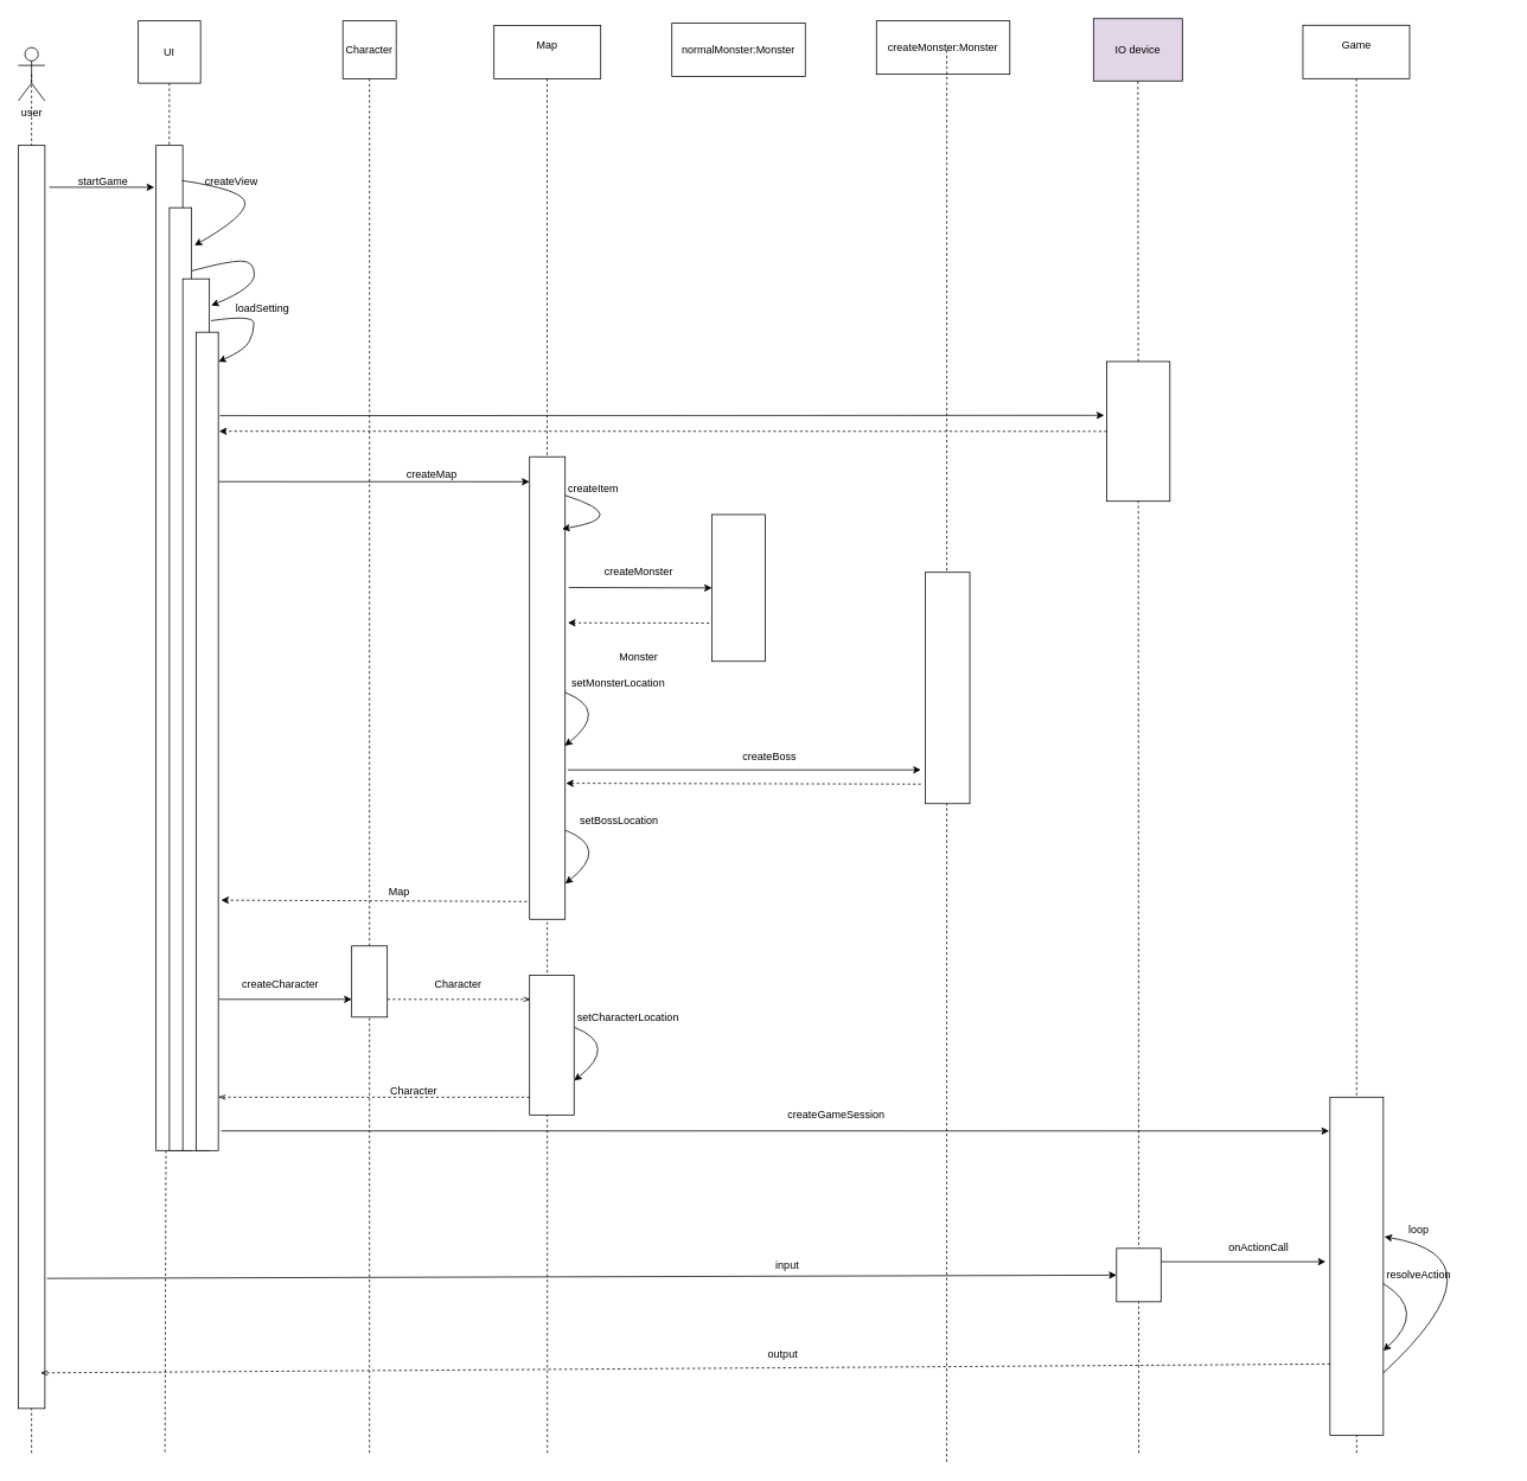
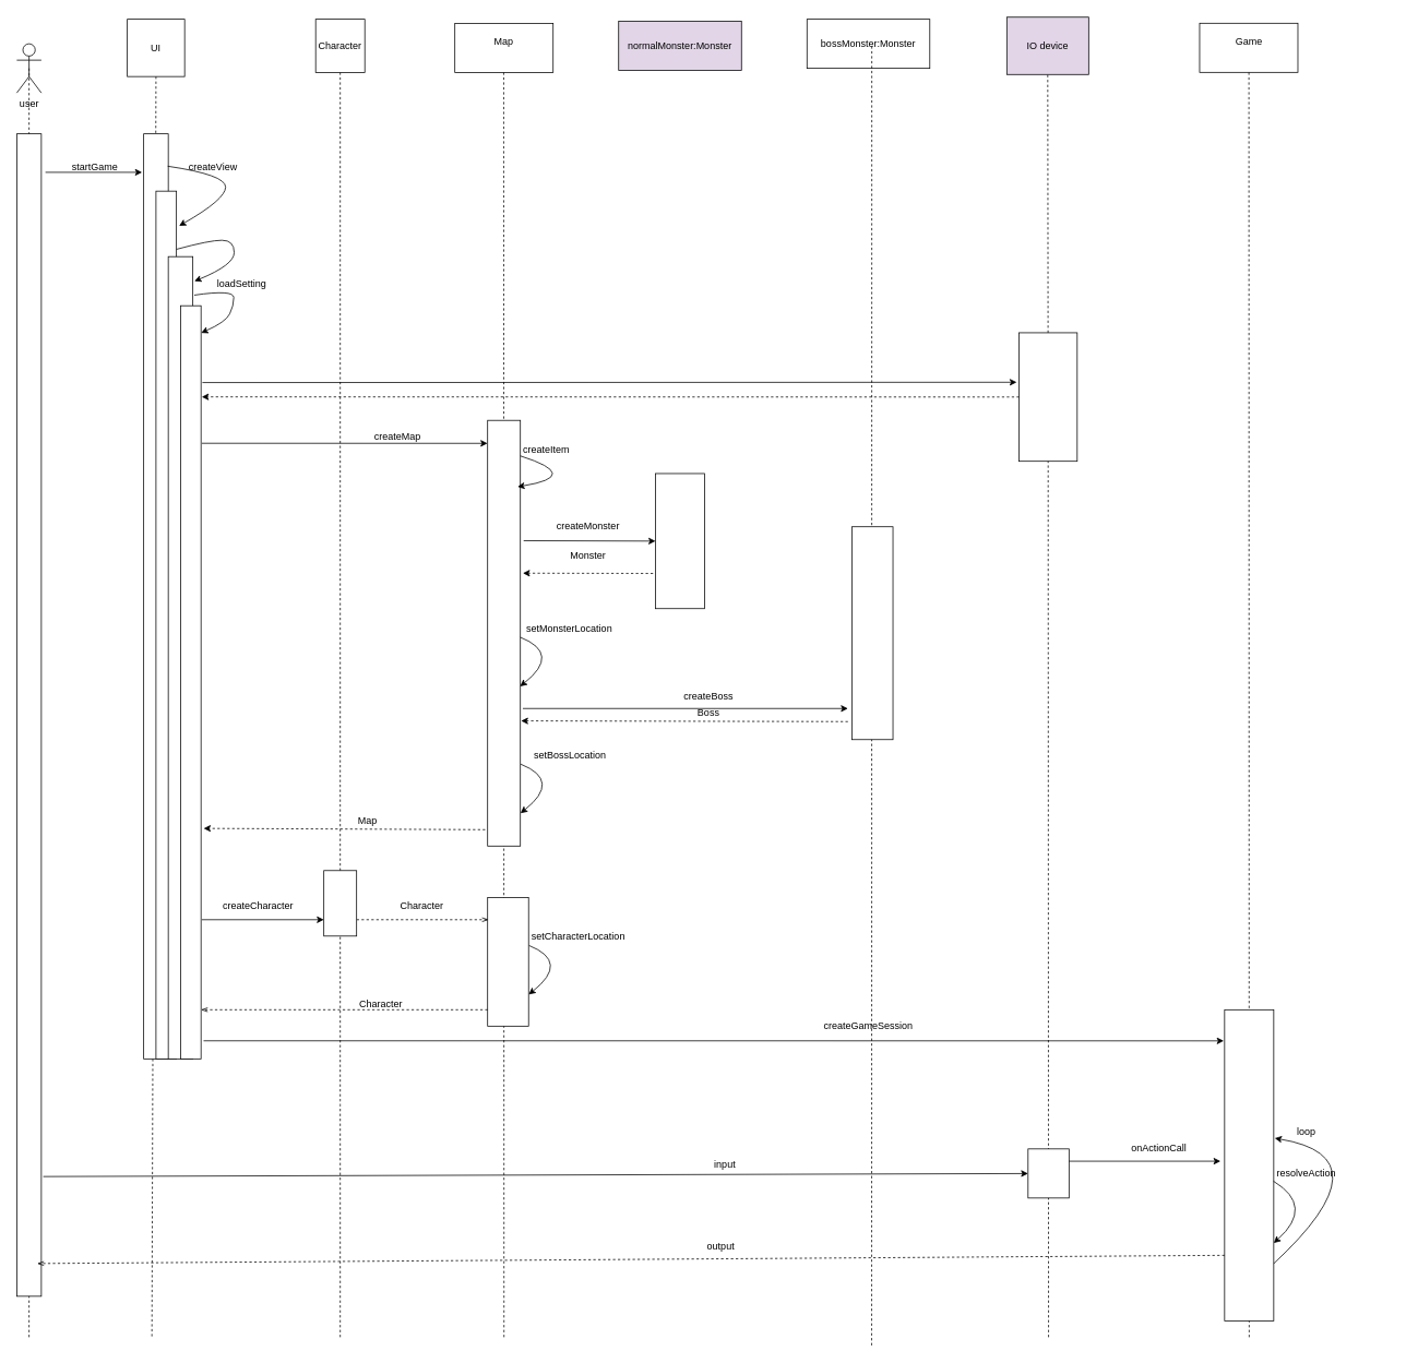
- <mxCell id="34" value="createMonster:Monster" style="rounded=0;whiteSpace=wrap;html=1;" vertex="1" parent="1"><mxGeometry x="985" y="23" width="150" height="60" as="geometry" /></mxCell>
+ <mxCell id="34" value="bossMonster:Monster" style="rounded=0;whiteSpace=wrap;html=1;" vertex="1" parent="1"><mxGeometry x="985" y="23" width="150" height="60" as="geometry" /></mxCell>
- <mxCell id="33" value="normalMonster:Monster" style="rounded=0;whiteSpace=wrap;html=1;" vertex="1" parent="1"><mxGeometry x="755" y="25.5" width="150" height="60" as="geometry" /></mxCell>
+ <mxCell id="33" value="normalMonster:Monster" style="rounded=0;whiteSpace=wrap;html=1;fillColor=#e1d5e7;" vertex="1" parent="1"><mxGeometry x="755" y="25.5" width="150" height="60" as="geometry" /></mxCell>
- <mxCell id="41" value="Monster" style="text;html=1;strokeColor=none;fillColor=none;align=center;verticalAlign=middle;whiteSpace=wrap;rounded=0;" vertex="1" parent="1"><mxGeometry x="697.5" y="728" width="40" height="20" as="geometry" /></mxCell>
+ <mxCell id="41" value="Monster" style="text;html=1;strokeColor=none;fillColor=none;align=center;verticalAlign=middle;whiteSpace=wrap;rounded=0;" vertex="1" parent="1"><mxGeometry x="697.5" y="668" width="40" height="20" as="geometry" /></mxCell>
+ <mxCell id="45" value="Boss&lt;br&gt;&lt;br&gt;" style="text;html=1;strokeColor=none;fillColor=none;align=center;verticalAlign=middle;whiteSpace=wrap;rounded=0;" vertex="1" parent="1"><mxGeometry x="845" y="868" width="40" height="20" as="geometry" /></mxCell>
- <mxCell id="67" value="createGameSession&lt;br&gt;" style="text;html=1;strokeColor=none;fillColor=none;align=center;verticalAlign=middle;whiteSpace=wrap;rounded=0;" vertex="1" parent="1"><mxGeometry x="895" y="1243" width="90" height="20" as="geometry" /></mxCell>
+ <mxCell id="67" value="createGameSession&lt;br&gt;" style="text;html=1;strokeColor=none;fillColor=none;align=center;verticalAlign=middle;whiteSpace=wrap;rounded=0;" vertex="1" parent="1"><mxGeometry x="1015" y="1243" width="90" height="20" as="geometry" /></mxCell>
